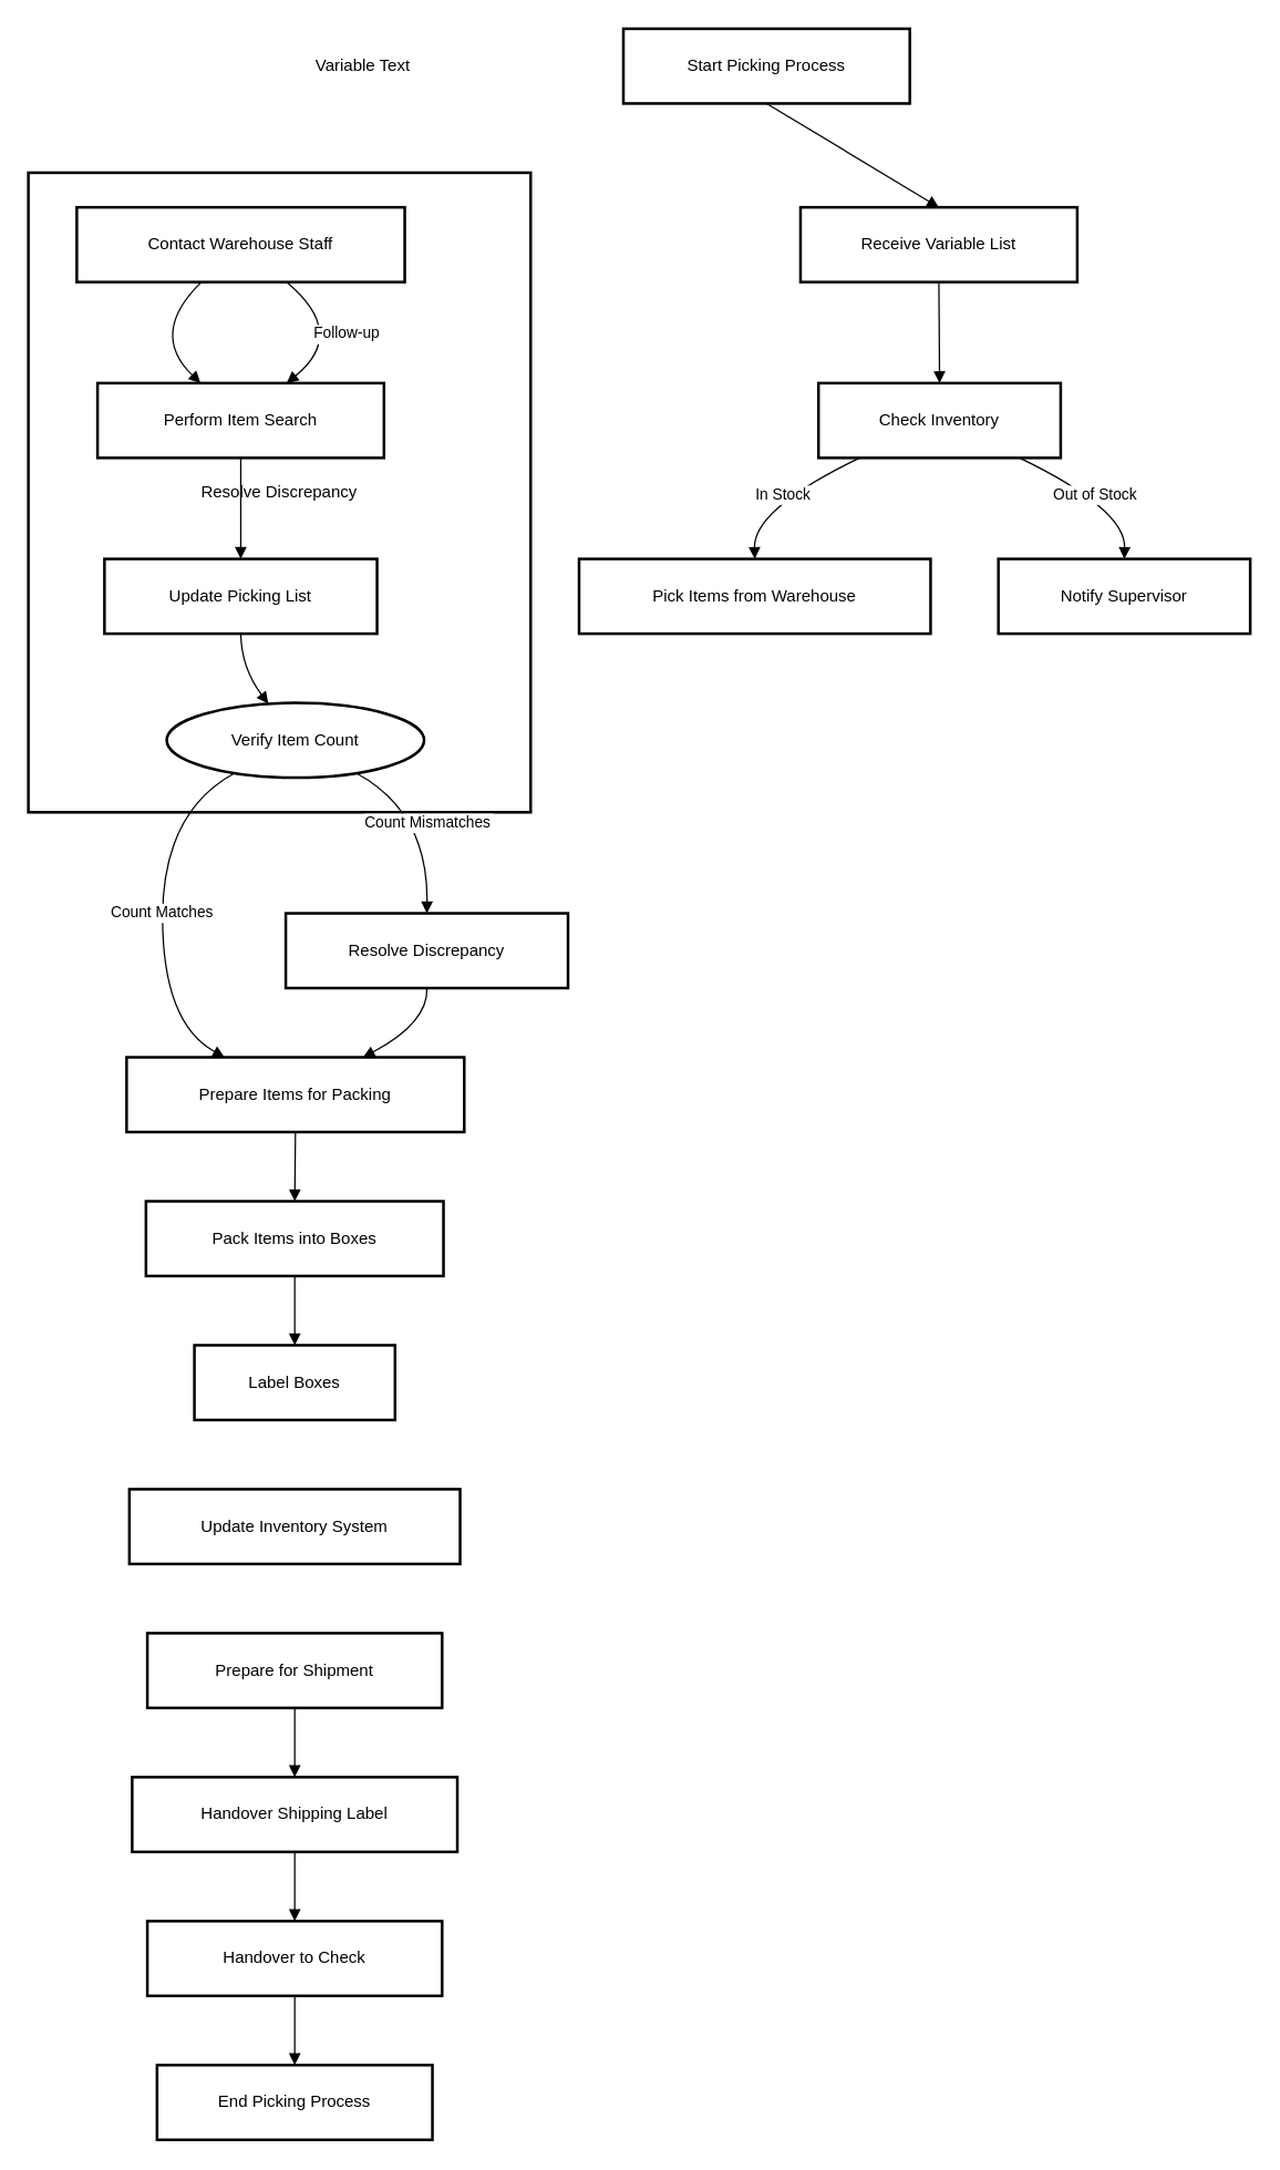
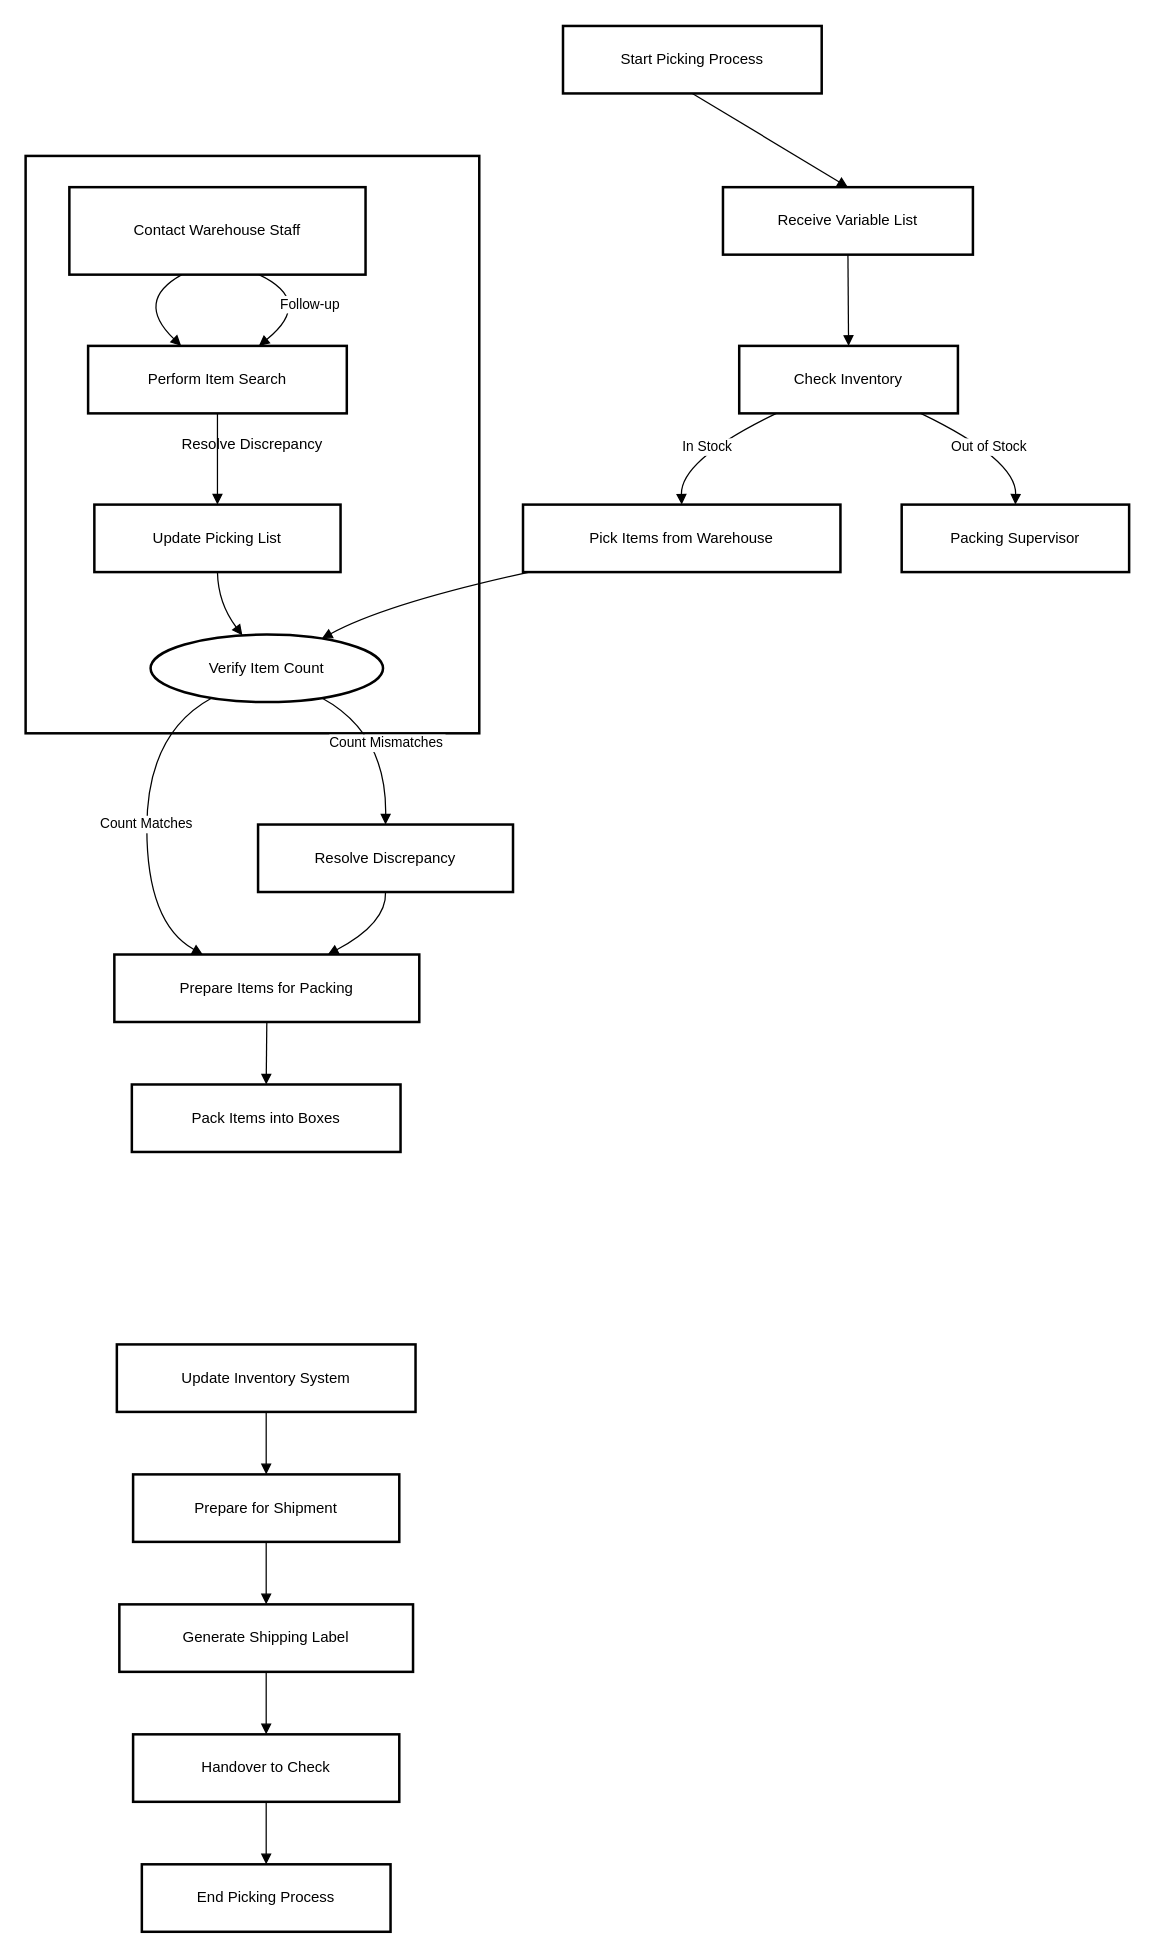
- <mxCell id="39" value="Variable Text" style="text;html=1;strokeColor=none;fillColor=none;align=center;verticalAlign=middle;whiteSpace=wrap;overflow=hidden;" vertex="1" parent="1"><mxGeometry x="222" y="37" width="80" height="20" as="geometry" /></mxCell>
- <mxCell id="18" value="Contact Warehouse Staff" style="whiteSpace=wrap;strokeWidth=2;" parent="1" vertex="1"><mxGeometry x="55" y="149" width="237" height="54" as="geometry" /></mxCell>
+ <mxCell id="18" value="Contact Warehouse Staff" style="whiteSpace=wrap;strokeWidth=2;" parent="1" vertex="1"><mxGeometry x="55" y="149" width="237" height="70" as="geometry" /></mxCell>
- <mxCell id="7" value="Notify Supervisor" style="whiteSpace=wrap;strokeWidth=2;" parent="1" vertex="1"><mxGeometry x="721" y="403" width="182" height="54" as="geometry" /></mxCell>
+ <mxCell id="7" value="Packing Supervisor" style="whiteSpace=wrap;strokeWidth=2;" parent="1" vertex="1"><mxGeometry x="721" y="403" width="182" height="54" as="geometry" /></mxCell>
+ <mxCell id="25" value="" style="curved=1;startArrow=none;endArrow=block;exitX=0.02;exitY=1;entryX=0.77;entryY=0;" parent="1" source="6" target="8" edge="1"><mxGeometry relative="1" as="geometry"><Array as="points"><mxPoint x="309" y="482" /></Array></mxGeometry></mxCell>
- <mxCell id="30" value="" style="curved=1;startArrow=none;endArrow=block;exitX=0.5;exitY=1;entryX=0.5;entryY=0;" parent="1" source="11" target="12" edge="1"><mxGeometry relative="1" as="geometry"><Array as="points" /></mxGeometry></mxCell>
- <mxCell id="12" value="Label Boxes" style="whiteSpace=wrap;strokeWidth=2;" parent="1" vertex="1"><mxGeometry x="140" y="971" width="145" height="54" as="geometry" /></mxCell>
+ <mxCell id="31" value="" style="curved=1;startArrow=none;endArrow=block;exitX=0.5;exitY=1;entryX=0.5;entryY=0;" parent="1" source="13" target="14" edge="1"><mxGeometry relative="1" as="geometry"><Array as="points" /></mxGeometry></mxCell>
- <mxCell id="15" value="Handover Shipping Label" style="whiteSpace=wrap;strokeWidth=2;" parent="1" vertex="1"><mxGeometry x="95" y="1283" width="235" height="54" as="geometry" /></mxCell>
+ <mxCell id="15" value="Generate Shipping Label" style="whiteSpace=wrap;strokeWidth=2;" parent="1" vertex="1"><mxGeometry x="95" y="1283" width="235" height="54" as="geometry" /></mxCell>
